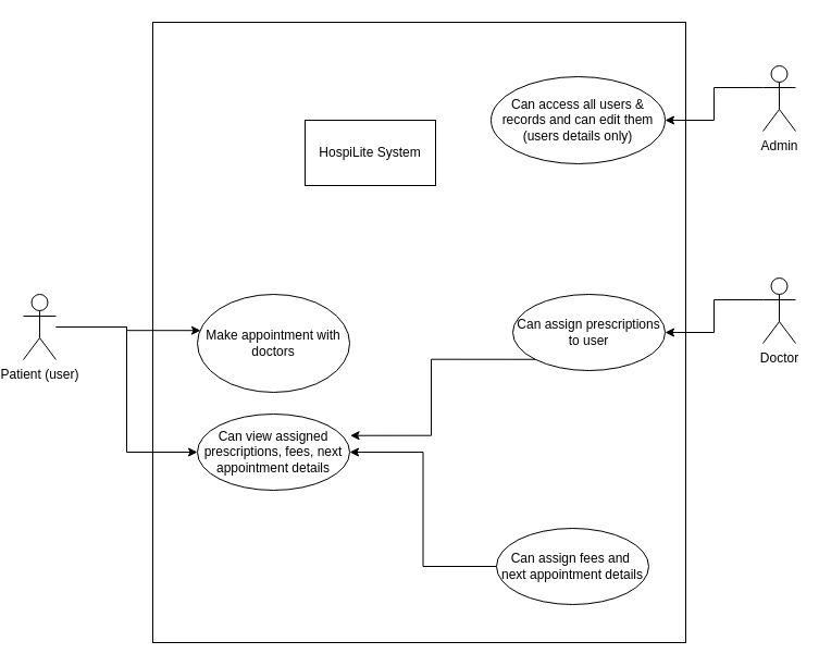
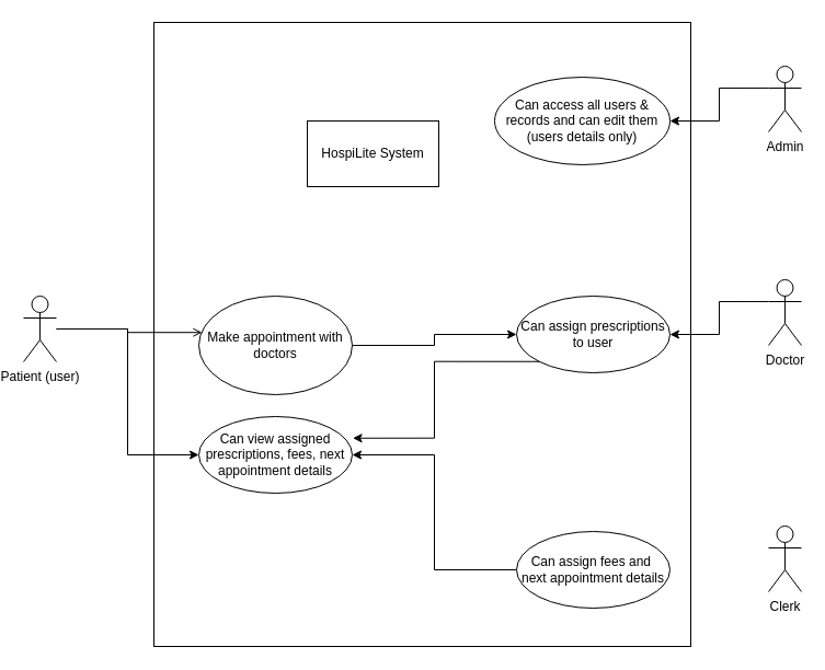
- <mxCell id="16" style="edgeStyle=orthogonalEdgeStyle;rounded=0;orthogonalLoop=1;jettySize=auto;html=1;entryX=0.021;entryY=0.369;entryDx=0;entryDy=0;entryPerimeter=0;" edge="1" parent="1" source="9" target="11"><mxGeometry relative="1" as="geometry" /></mxCell>
+ <mxCell id="16" style="edgeStyle=orthogonalEdgeStyle;rounded=0;orthogonalLoop=1;jettySize=auto;html=1;entryX=0.021;entryY=0.369;entryDx=0;entryDy=0;entryPerimeter=0;endArrow=open;" edge="1" parent="1" source="9" target="11"><mxGeometry relative="1" as="geometry" /></mxCell>
+ <mxCell id="10" style="edgeStyle=orthogonalEdgeStyle;rounded=0;orthogonalLoop=1;jettySize=auto;html=1;" edge="1" parent="1" source="11" target="14"><mxGeometry relative="1" as="geometry" /></mxCell>
+ <mxCell id="7" value="Clerk" style="shape=umlActor;verticalLabelPosition=bottom;verticalAlign=top;html=1;" vertex="1" parent="1"><mxGeometry x="700" y="480" width="30" height="60" as="geometry" /></mxCell>
- <mxCell id="13" value="Can assign fees and&amp;nbsp; next appointment details" style="ellipse;whiteSpace=wrap;html=1;" vertex="1" parent="1"><mxGeometry x="455" y="485" width="140" height="70" as="geometry" /></mxCell>
+ <mxCell id="13" value="Can assign fees and&amp;nbsp; next appointment details" style="ellipse;whiteSpace=wrap;html=1;" vertex="1" parent="1"><mxGeometry x="470" y="485" width="140" height="70" as="geometry" /></mxCell>
